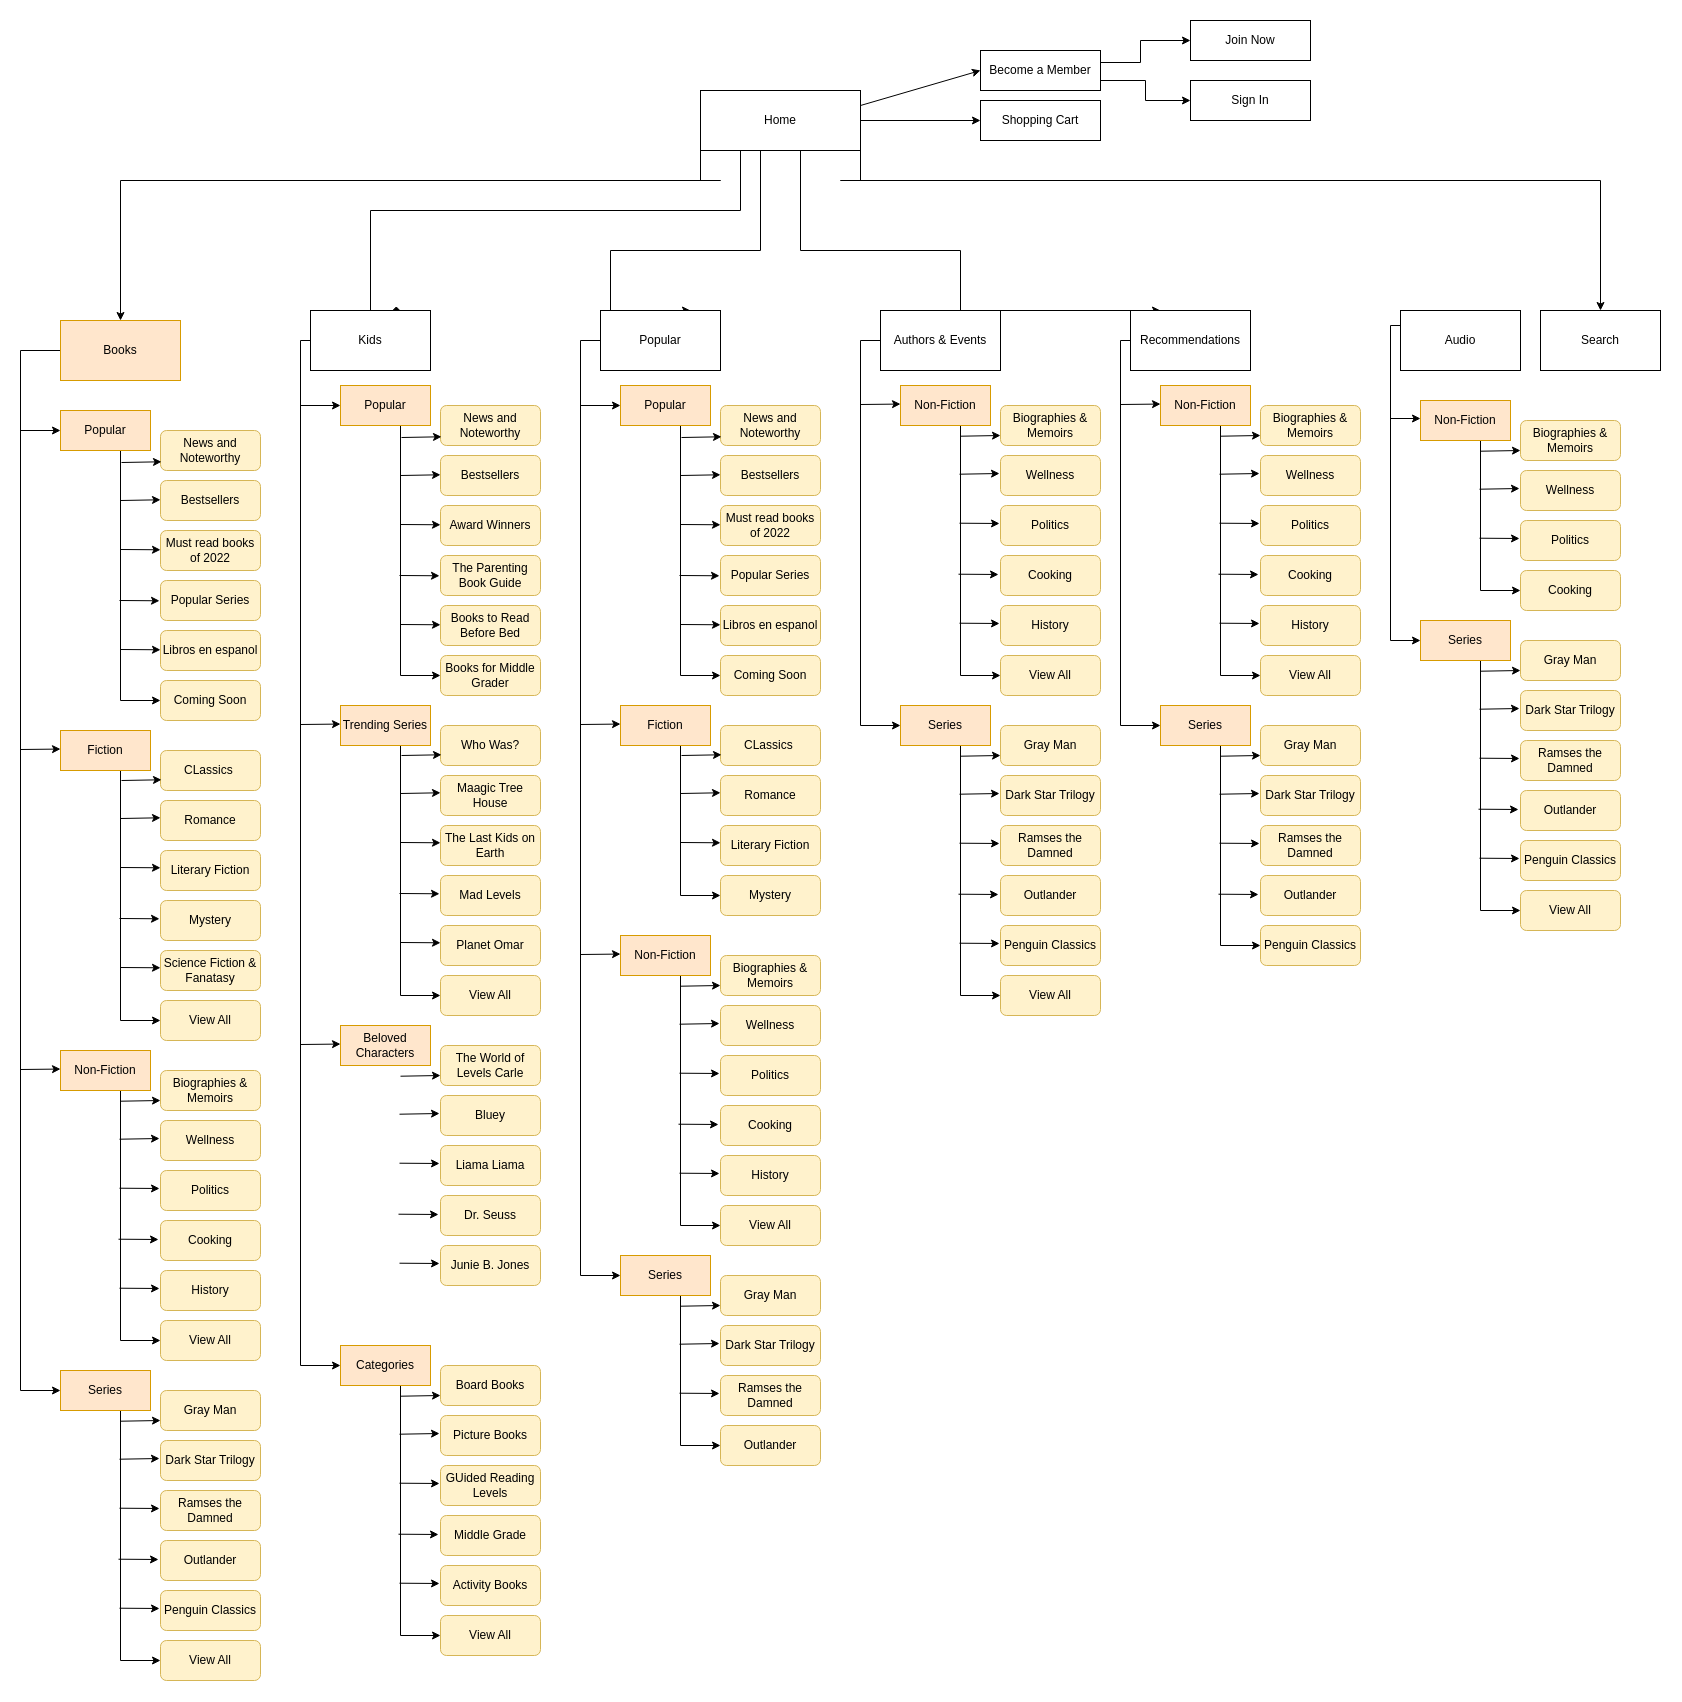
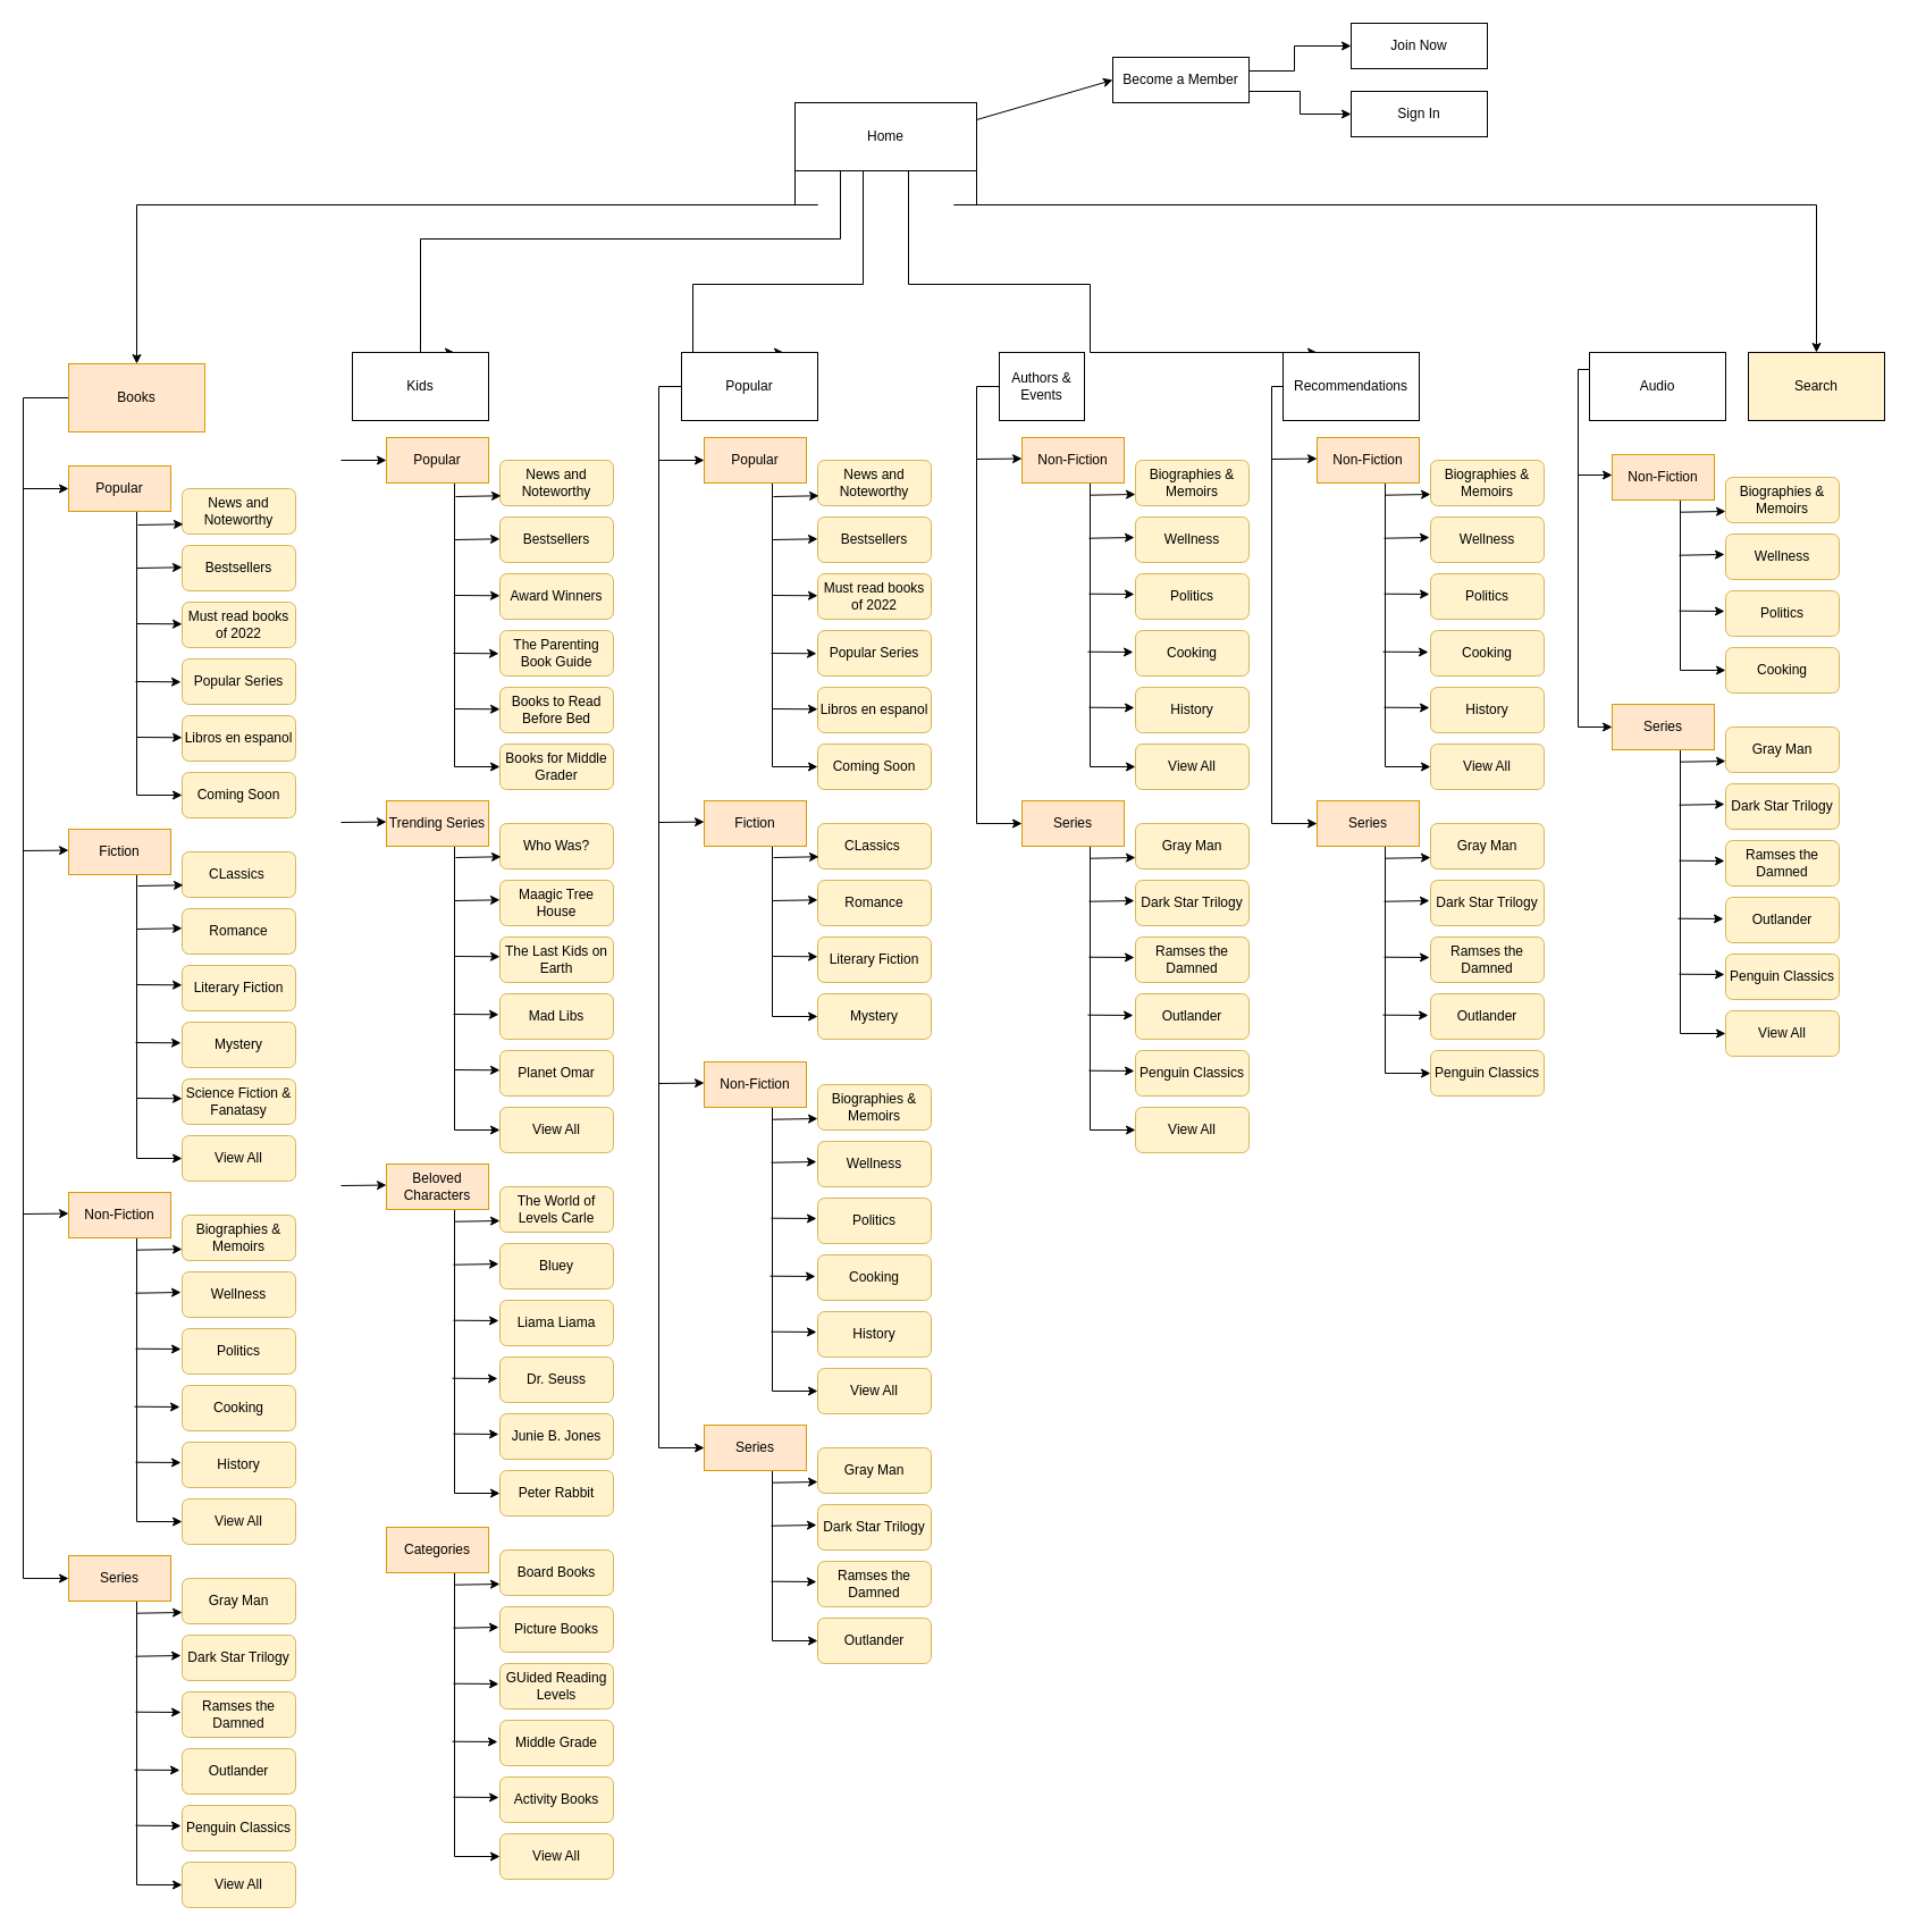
- <mxCell id="8" style="edgeStyle=none;rounded=0;orthogonalLoop=1;jettySize=auto;html=1;exitX=1;exitY=0.5;exitDx=0;exitDy=0;entryX=0;entryY=0.5;entryDx=0;entryDy=0;" parent="1" source="9" target="25" edge="1"><mxGeometry relative="1" as="geometry"><mxPoint x="970" y="119.667" as="targetPoint" /></mxGeometry></mxCell>
- <mxCell id="25" value="Shopping Cart" style="rounded=0;whiteSpace=wrap;html=1;" parent="1" vertex="1"><mxGeometry x="980" y="100" width="120" height="40" as="geometry" /></mxCell>
- <mxCell id="3" style="edgeStyle=orthogonalEdgeStyle;rounded=0;orthogonalLoop=1;jettySize=auto;html=1;exitX=0;exitY=0.5;exitDx=0;exitDy=0;entryX=0.75;entryY=0;entryDx=0;entryDy=0;endArrow=diamond;" parent="1" source="9" target="15" edge="1"><mxGeometry relative="1" as="geometry"><Array as="points"><mxPoint x="740" y="120" /><mxPoint x="740" y="210" /><mxPoint x="370" y="210" /><mxPoint x="370" y="310" /></Array></mxGeometry></mxCell>
+ <mxCell id="3" style="edgeStyle=orthogonalEdgeStyle;rounded=0;orthogonalLoop=1;jettySize=auto;html=1;exitX=0;exitY=0.5;exitDx=0;exitDy=0;entryX=0.75;entryY=0;entryDx=0;entryDy=0;" parent="1" source="9" target="15" edge="1"><mxGeometry relative="1" as="geometry"><Array as="points"><mxPoint x="740" y="120" /><mxPoint x="740" y="210" /><mxPoint x="370" y="210" /><mxPoint x="370" y="310" /></Array></mxGeometry></mxCell>
- <mxCell id="11" value="Authors &amp;amp; Events" style="rounded=0;whiteSpace=wrap;html=1;" parent="1" vertex="1"><mxGeometry x="880" y="310" width="120" height="60" as="geometry" /></mxCell>
+ <mxCell id="11" value="Authors &amp;amp; Events" style="rounded=0;whiteSpace=wrap;html=1;" parent="1" vertex="1"><mxGeometry x="880" y="310" width="75" height="60" as="geometry" /></mxCell>
- <mxCell id="22" value="Search" style="rounded=0;whiteSpace=wrap;html=1;" parent="1" vertex="1"><mxGeometry x="1540" y="310" width="120" height="60" as="geometry" /></mxCell>
+ <mxCell id="22" value="Search" style="rounded=0;whiteSpace=wrap;html=1;fillColor=#fff2cc;" parent="1" vertex="1"><mxGeometry x="1540" y="310" width="120" height="60" as="geometry" /></mxCell>
- <mxCell id="14" style="edgeStyle=elbowEdgeStyle;rounded=0;orthogonalLoop=1;jettySize=auto;html=1;exitX=0;exitY=0.5;exitDx=0;exitDy=0;entryX=0;entryY=0.5;entryDx=0;entryDy=0;shadow=0;" parent="1" source="15" target="103" edge="1"><mxGeometry relative="1" as="geometry"><Array as="points"><mxPoint x="300" y="860" /></Array></mxGeometry></mxCell>
- <mxCell id="99" value="Mad Levels" style="rounded=1;whiteSpace=wrap;html=1;fillColor=#fff2cc;strokeColor=#d6b656;" parent="1" vertex="1"><mxGeometry x="440" y="875" width="100" height="40" as="geometry" /></mxCell>
+ <mxCell id="99" value="Mad Libs" style="rounded=1;whiteSpace=wrap;html=1;fillColor=#fff2cc;strokeColor=#d6b656;" parent="1" vertex="1"><mxGeometry x="440" y="875" width="100" height="40" as="geometry" /></mxCell>
+ <mxCell id="88" style="edgeStyle=elbowEdgeStyle;rounded=0;orthogonalLoop=1;jettySize=auto;html=1;exitX=0.75;exitY=1;exitDx=0;exitDy=0;entryX=0;entryY=0.5;entryDx=0;entryDy=0;shadow=0;" parent="1" source="89" target="115" edge="1"><mxGeometry relative="1" as="geometry"><Array as="points"><mxPoint x="400" y="1195" /></Array></mxGeometry></mxCell>
+ <mxCell id="115" value="Peter Rabbit" style="rounded=1;whiteSpace=wrap;html=1;fillColor=#fff2cc;strokeColor=#d6b656;" parent="1" vertex="1"><mxGeometry x="440" y="1295" width="100" height="40" as="geometry" /></mxCell>
